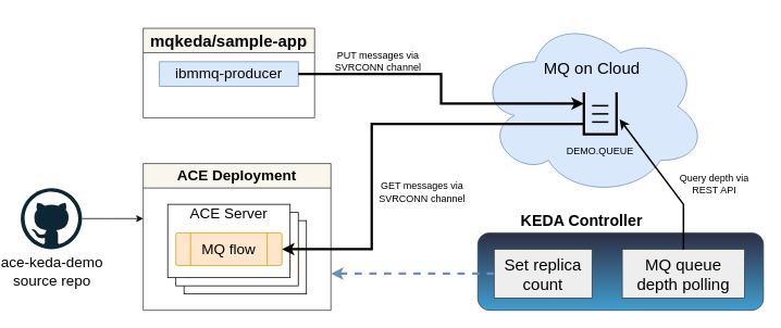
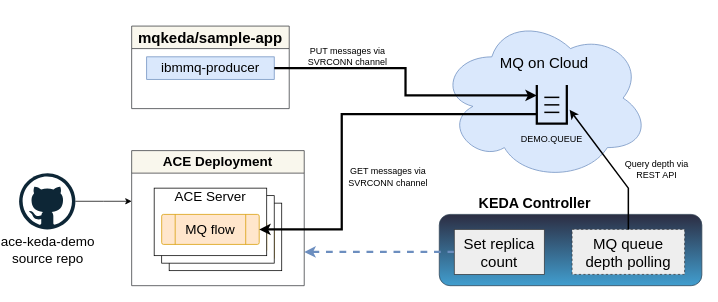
- <mxCell id="26" value="MQ queue depth polling" style="rounded=0;whiteSpace=wrap;html=1;fontSize=20;fillColor=#eeeeee;strokeColor=#36393d;" vertex="1" parent="1"><mxGeometry x="757" y="305" width="150" height="60" as="geometry" /></mxCell>
+ <mxCell id="26" value="MQ queue depth polling" style="rounded=0;whiteSpace=wrap;html=1;fontSize=20;fillColor=#eeeeee;strokeColor=#36393d;dashed=1;" vertex="1" parent="1"><mxGeometry x="757" y="305" width="150" height="60" as="geometry" /></mxCell>
